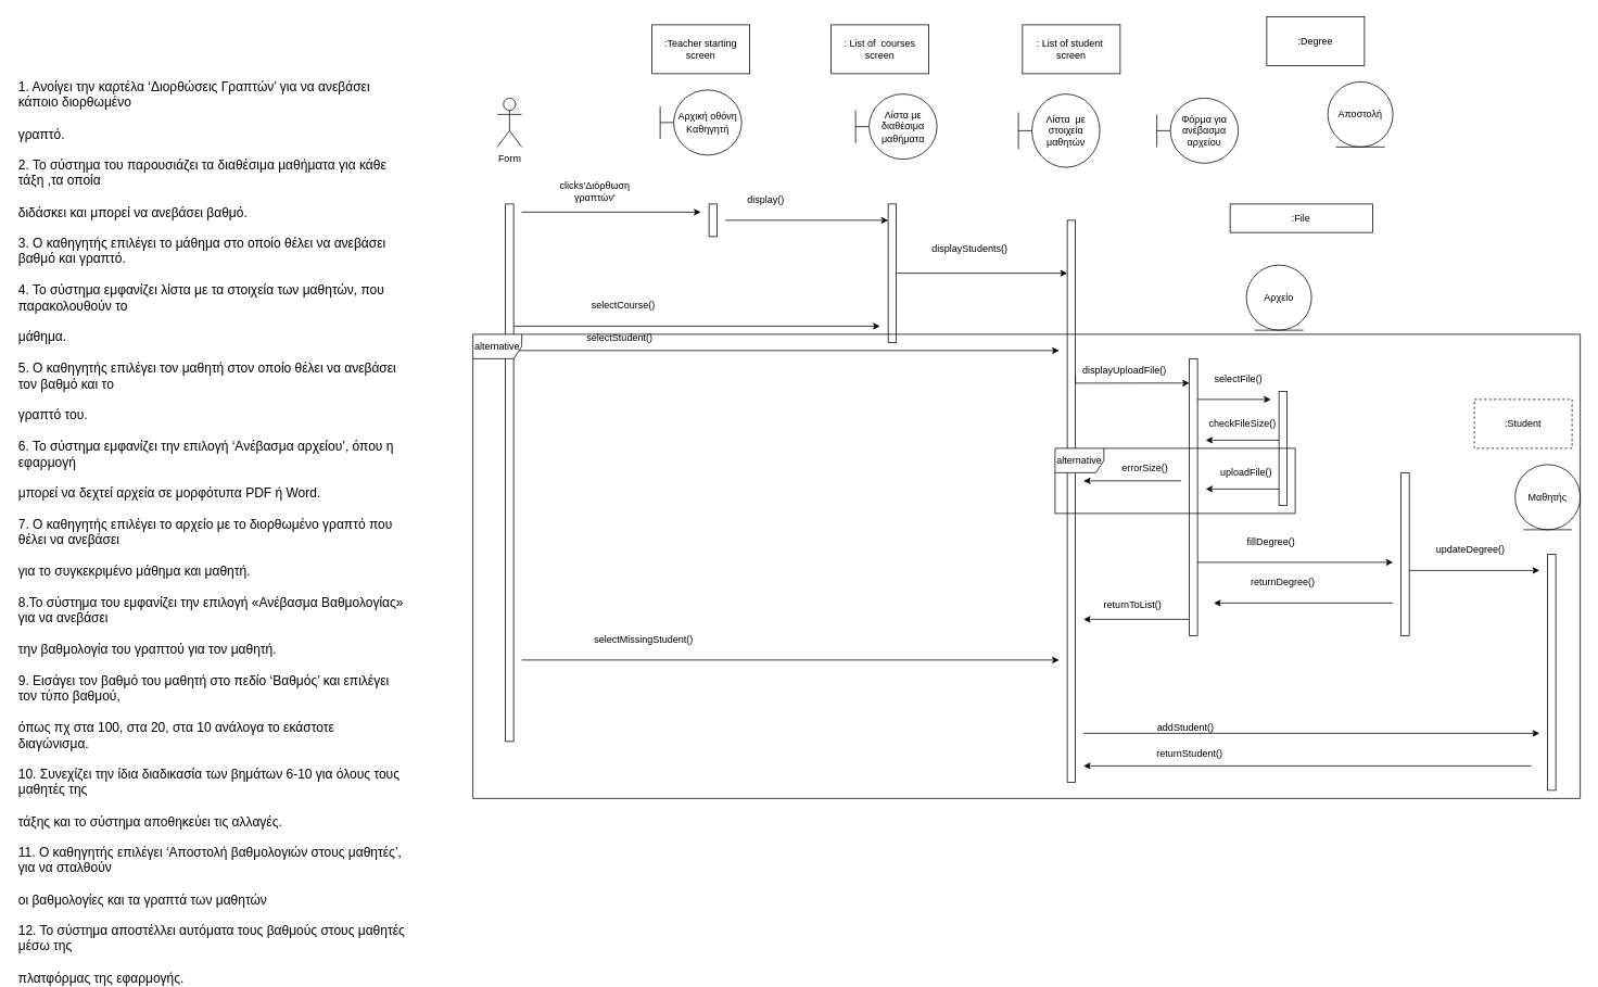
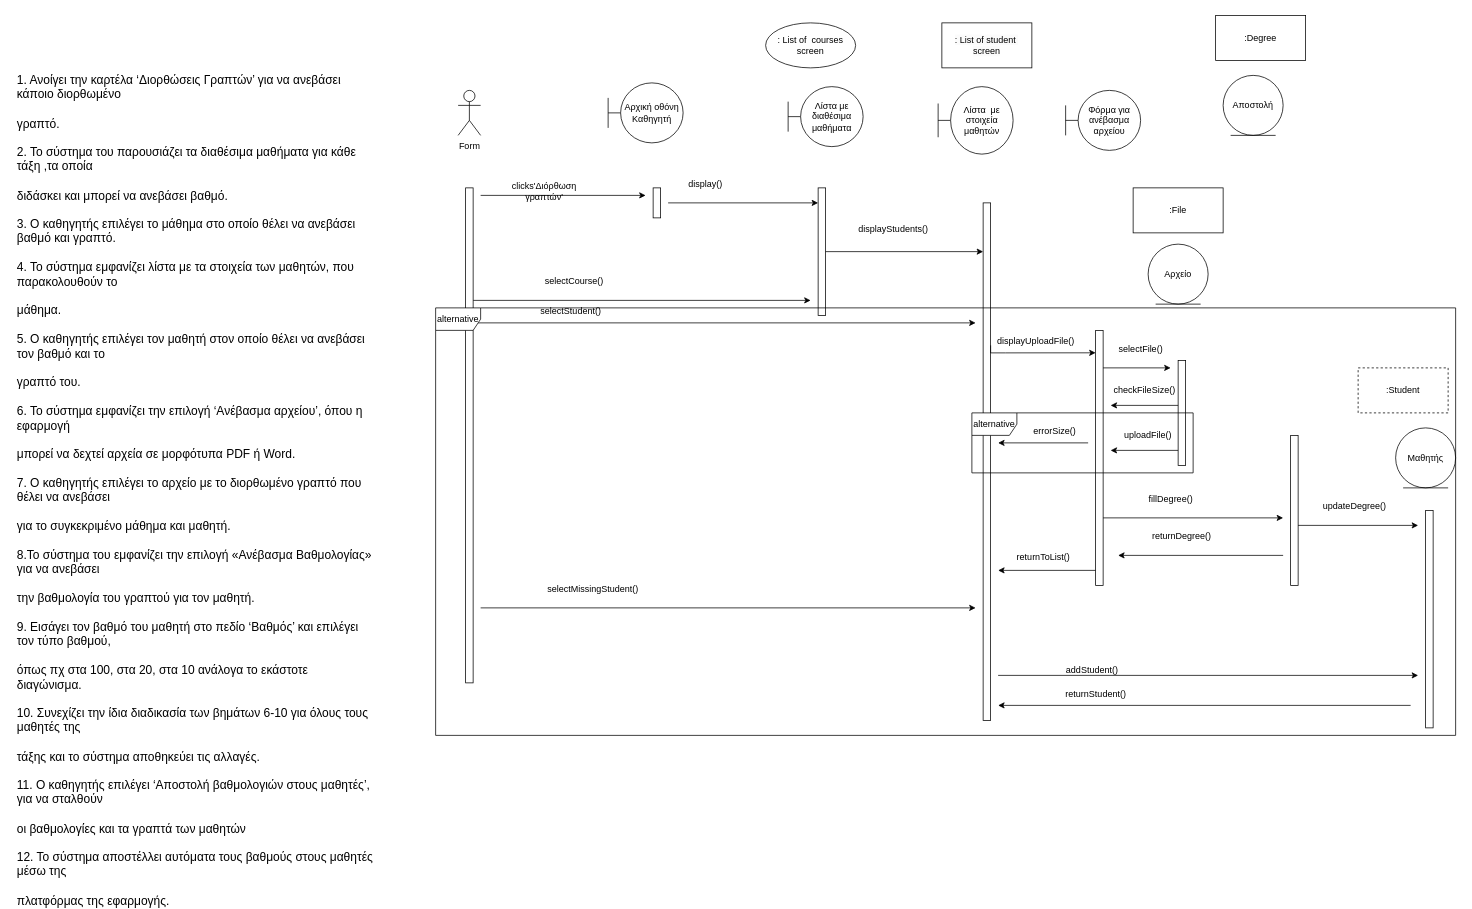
- <mxCell id="60" value=":Degree" style="rounded=0;whiteSpace=wrap;html=1;" vertex="1" parent="1"><mxGeometry x="1555" y="20" width="120" height="60" as="geometry" /></mxCell>
+ <mxCell id="60" value=":Degree" style="rounded=0;whiteSpace=wrap;html=1;" vertex="1" parent="1"><mxGeometry x="1620" y="20" width="120" height="60" as="geometry" /></mxCell>
- <mxCell id="57" value=":Teacher starting screen" style="rounded=0;whiteSpace=wrap;html=1;" vertex="1" parent="1"><mxGeometry x="800" y="30" width="120" height="60" as="geometry" /></mxCell>
- <mxCell id="58" value=": List of&amp;nbsp; courses screen" style="rounded=0;whiteSpace=wrap;html=1;" vertex="1" parent="1"><mxGeometry x="1020" y="30" width="120" height="60" as="geometry" /></mxCell>
+ <mxCell id="58" value=": List of&amp;nbsp; courses screen" style="ellipse;whiteSpace=wrap;html=1;" vertex="1" parent="1"><mxGeometry x="1020" y="30" width="120" height="60" as="geometry" /></mxCell>
- <mxCell id="9" value="clicks'Διόρθωση γραπτών'" style="text;html=1;strokeColor=none;fillColor=none;align=center;verticalAlign=middle;whiteSpace=wrap;rounded=0;" parent="1" vertex="1"><mxGeometry x="700" y="220" width="60" height="30" as="geometry" /></mxCell>
+ <mxCell id="9" value="clicks'Διόρθωση γραπτών'" style="text;html=1;strokeColor=none;fillColor=none;align=center;verticalAlign=middle;whiteSpace=wrap;rounded=0;" parent="1" vertex="1"><mxGeometry x="695" y="240" width="60" height="30" as="geometry" /></mxCell>
- <mxCell id="61" value=":File" style="rounded=0;whiteSpace=wrap;html=1;" vertex="1" parent="1"><mxGeometry x="1510" y="250" width="175" height="35" as="geometry" /></mxCell>
+ <mxCell id="61" value=":File" style="rounded=0;whiteSpace=wrap;html=1;" vertex="1" parent="1"><mxGeometry x="1510" y="250" width="120" height="60" as="geometry" /></mxCell>
